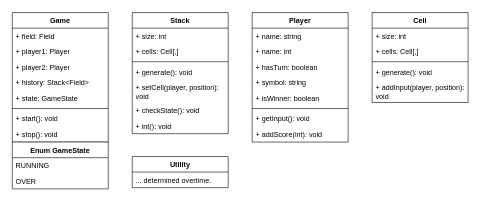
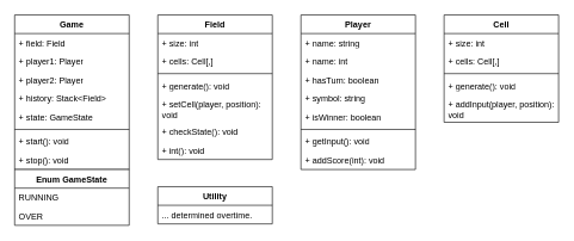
- <mxCell id="11" value="Stack" style="swimlane;fontStyle=1;align=center;verticalAlign=top;childLayout=stackLayout;horizontal=1;startSize=26;horizontalStack=0;resizeParent=1;resizeParentMax=0;resizeLast=0;collapsible=1;marginBottom=0;whiteSpace=wrap;html=1;" vertex="1" parent="1"><mxGeometry x="220" y="20" width="160" height="202" as="geometry" /></mxCell>
+ <mxCell id="11" value="Field" style="swimlane;fontStyle=1;align=center;verticalAlign=top;childLayout=stackLayout;horizontal=1;startSize=26;horizontalStack=0;resizeParent=1;resizeParentMax=0;resizeLast=0;collapsible=1;marginBottom=0;whiteSpace=wrap;html=1;" vertex="1" parent="1"><mxGeometry x="220" y="20" width="160" height="202" as="geometry" /></mxCell>
